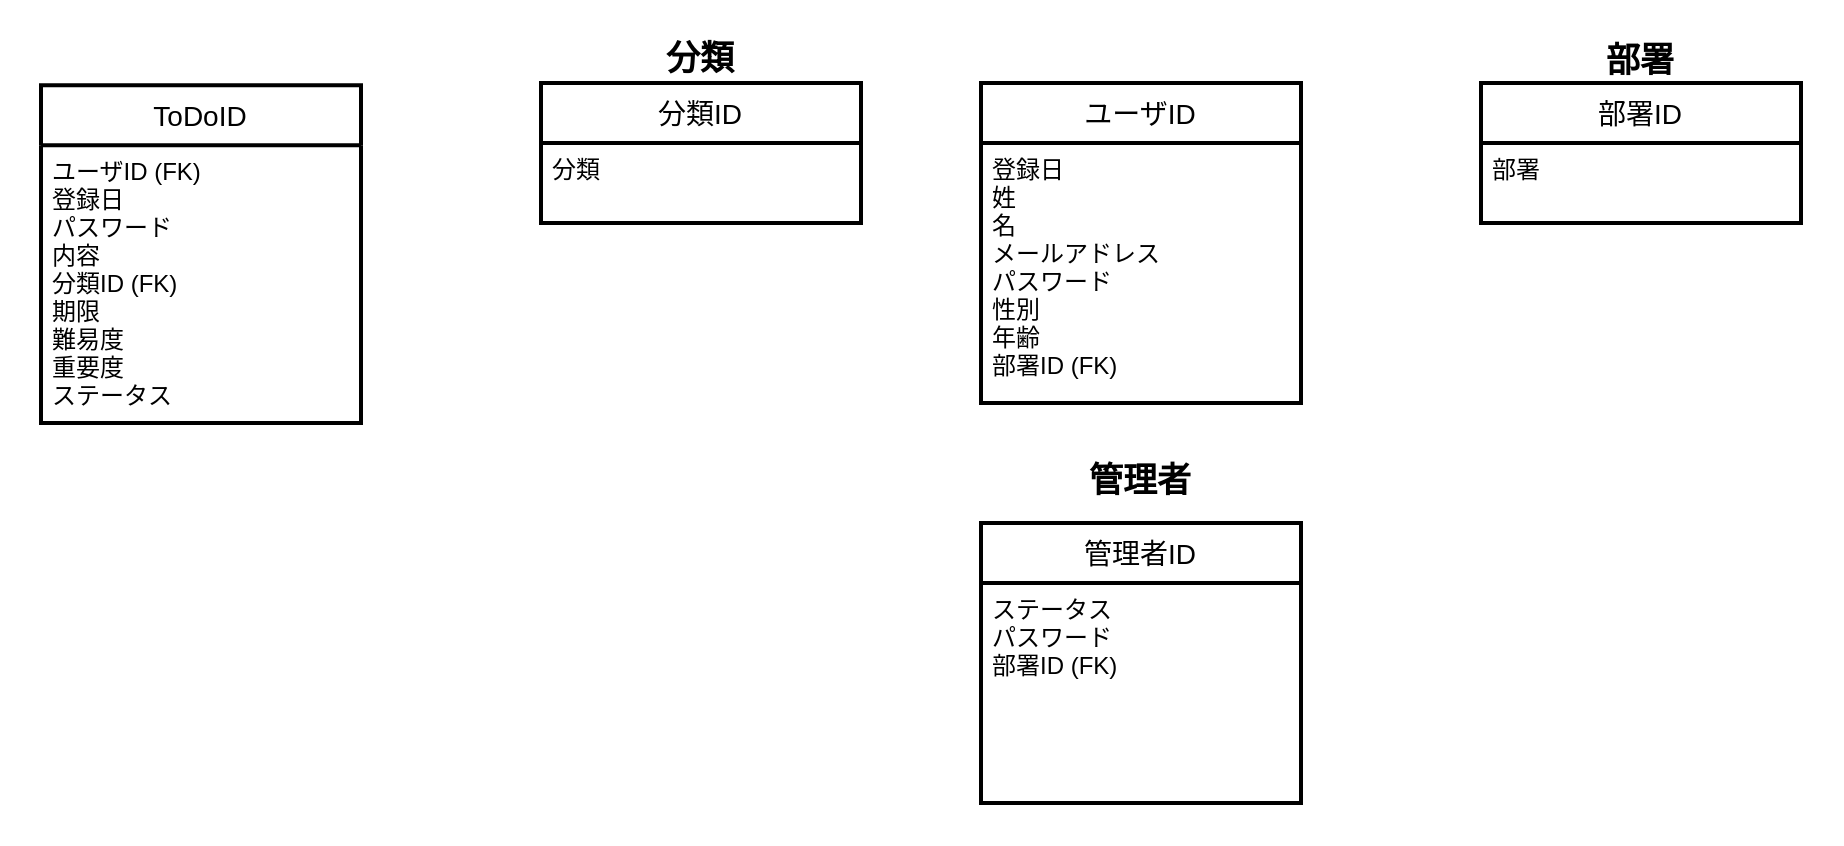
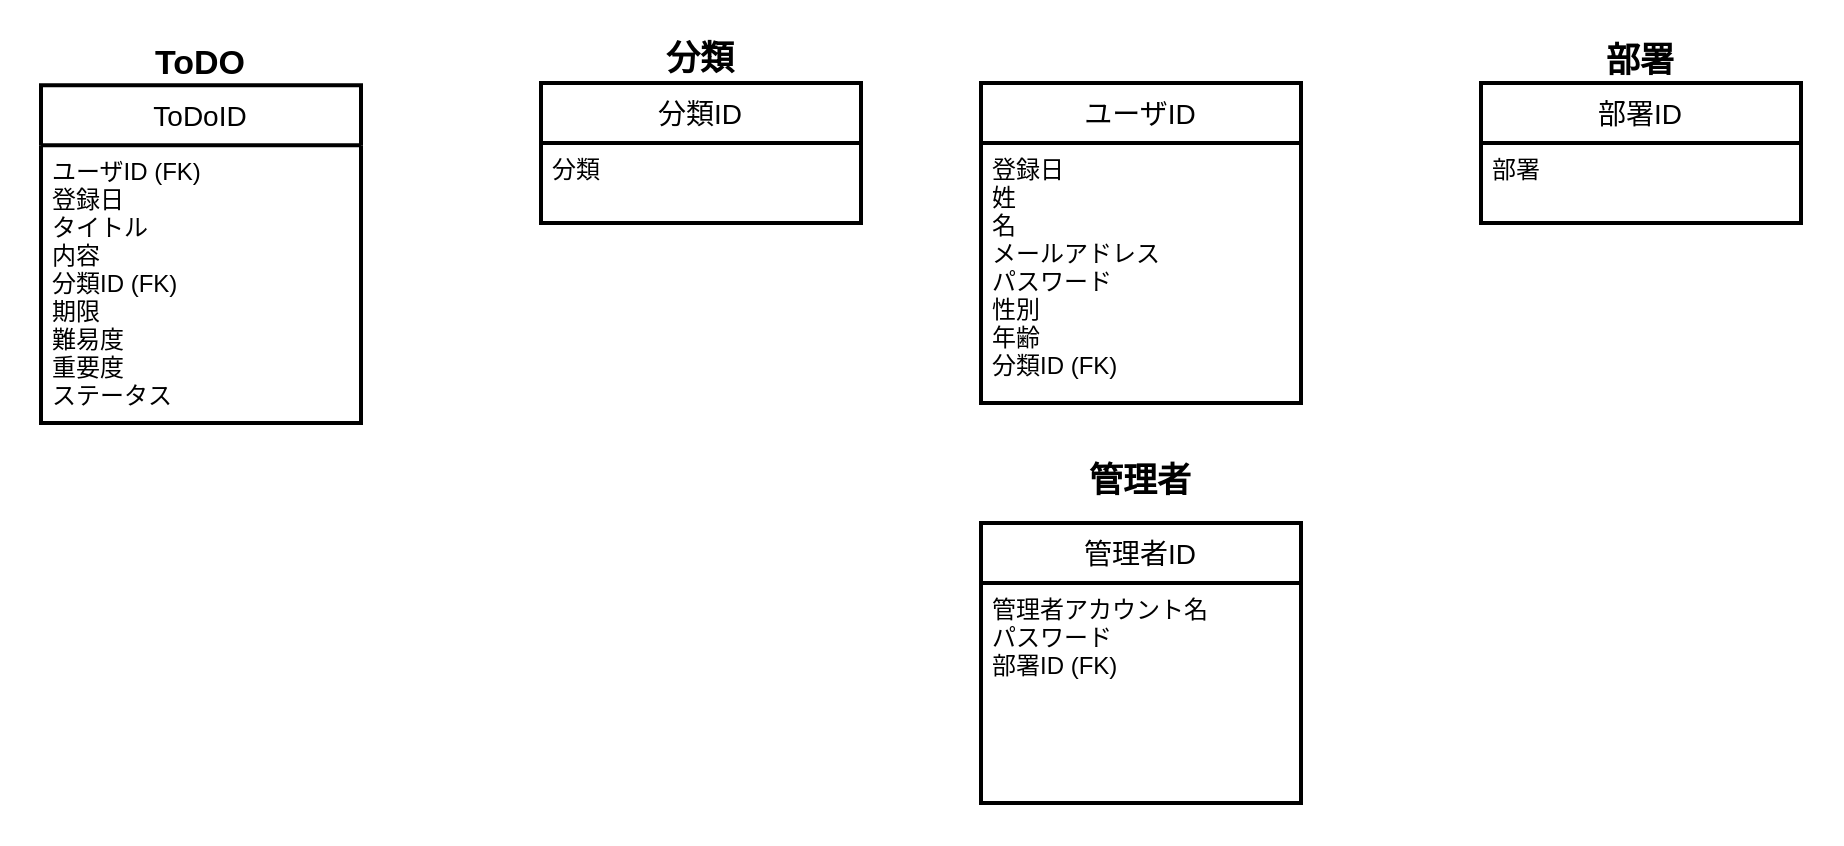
+ <mxCell id="11" value="ToDO" style="text;html=1;strokeColor=none;fillColor=none;align=center;verticalAlign=middle;whiteSpace=wrap;rounded=0;fontSize=17;fontStyle=1" parent="8" vertex="1"><mxGeometry x="60" width="40" height="21.111" as="geometry" /></mxCell>
- <mxCell id="3" value="登録日&#10;姓&#10;名&#10;メールアドレス&#10;パスワード&#10;性別&#10;年齢&#10;部署ID (FK)" style="align=left;strokeColor=none;fillColor=none;spacingLeft=4;fontSize=12;verticalAlign=top;resizable=0;rotatable=0;part=1;" parent="2" vertex="1"><mxGeometry y="30" width="160" height="130" as="geometry" /></mxCell>
+ <mxCell id="3" value="登録日&#10;姓&#10;名&#10;メールアドレス&#10;パスワード&#10;性別&#10;年齢&#10;分類ID (FK)" style="align=left;strokeColor=none;fillColor=none;spacingLeft=4;fontSize=12;verticalAlign=top;resizable=0;rotatable=0;part=1;" parent="2" vertex="1"><mxGeometry y="30" width="160" height="130" as="geometry" /></mxCell>
- <mxCell id="10" value="ユーザID (FK)&#10;登録日&#10;パスワード&#10;内容&#10;分類ID (FK)&#10;期限&#10;難易度&#10;重要度&#10;ステータス" style="align=left;strokeColor=none;fillColor=none;spacingLeft=4;fontSize=12;verticalAlign=top;resizable=0;rotatable=0;part=1;" parent="9" vertex="1"><mxGeometry y="30" width="160" height="138.889" as="geometry" /></mxCell>
+ <mxCell id="10" value="ユーザID (FK)&#10;登録日&#10;タイトル&#10;内容&#10;分類ID (FK)&#10;期限&#10;難易度&#10;重要度&#10;ステータス" style="align=left;strokeColor=none;fillColor=none;spacingLeft=4;fontSize=12;verticalAlign=top;resizable=0;rotatable=0;part=1;" parent="9" vertex="1"><mxGeometry y="30" width="160" height="138.889" as="geometry" /></mxCell>
- <mxCell id="7" value="ステータス&#10;パスワード&#10;部署ID (FK)" style="align=left;strokeColor=none;fillColor=none;spacingLeft=4;fontSize=12;verticalAlign=top;resizable=0;rotatable=0;part=1;" parent="6" vertex="1"><mxGeometry y="30" width="160" height="110" as="geometry" /></mxCell>
+ <mxCell id="7" value="管理者アカウント名&#10;パスワード&#10;部署ID (FK)" style="align=left;strokeColor=none;fillColor=none;spacingLeft=4;fontSize=12;verticalAlign=top;resizable=0;rotatable=0;part=1;" parent="6" vertex="1"><mxGeometry y="30" width="160" height="110" as="geometry" /></mxCell>
